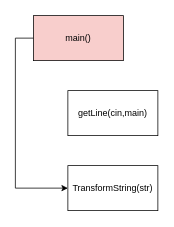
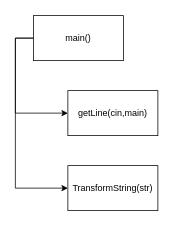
- <mxCell id="3" value="main()" style="rounded=0;whiteSpace=wrap;html=1;fillColor=#f8cecc;" vertex="1" parent="1"><mxGeometry x="44" y="20" width="120" height="60" as="geometry" /></mxCell>
+ <mxCell id="3" value="main()" style="rounded=0;whiteSpace=wrap;html=1;" vertex="1" parent="1"><mxGeometry x="44" y="20" width="120" height="60" as="geometry" /></mxCell>
+ <mxCell id="2" value="" style="edgeStyle=orthogonalEdgeStyle;rounded=0;orthogonalLoop=1;jettySize=auto;html=1;" edge="1" parent="1" source="3" target="4"><mxGeometry relative="1" as="geometry"><Array as="points"><mxPoint x="20" y="50" /><mxPoint x="20" y="150" /></Array></mxGeometry></mxCell>
